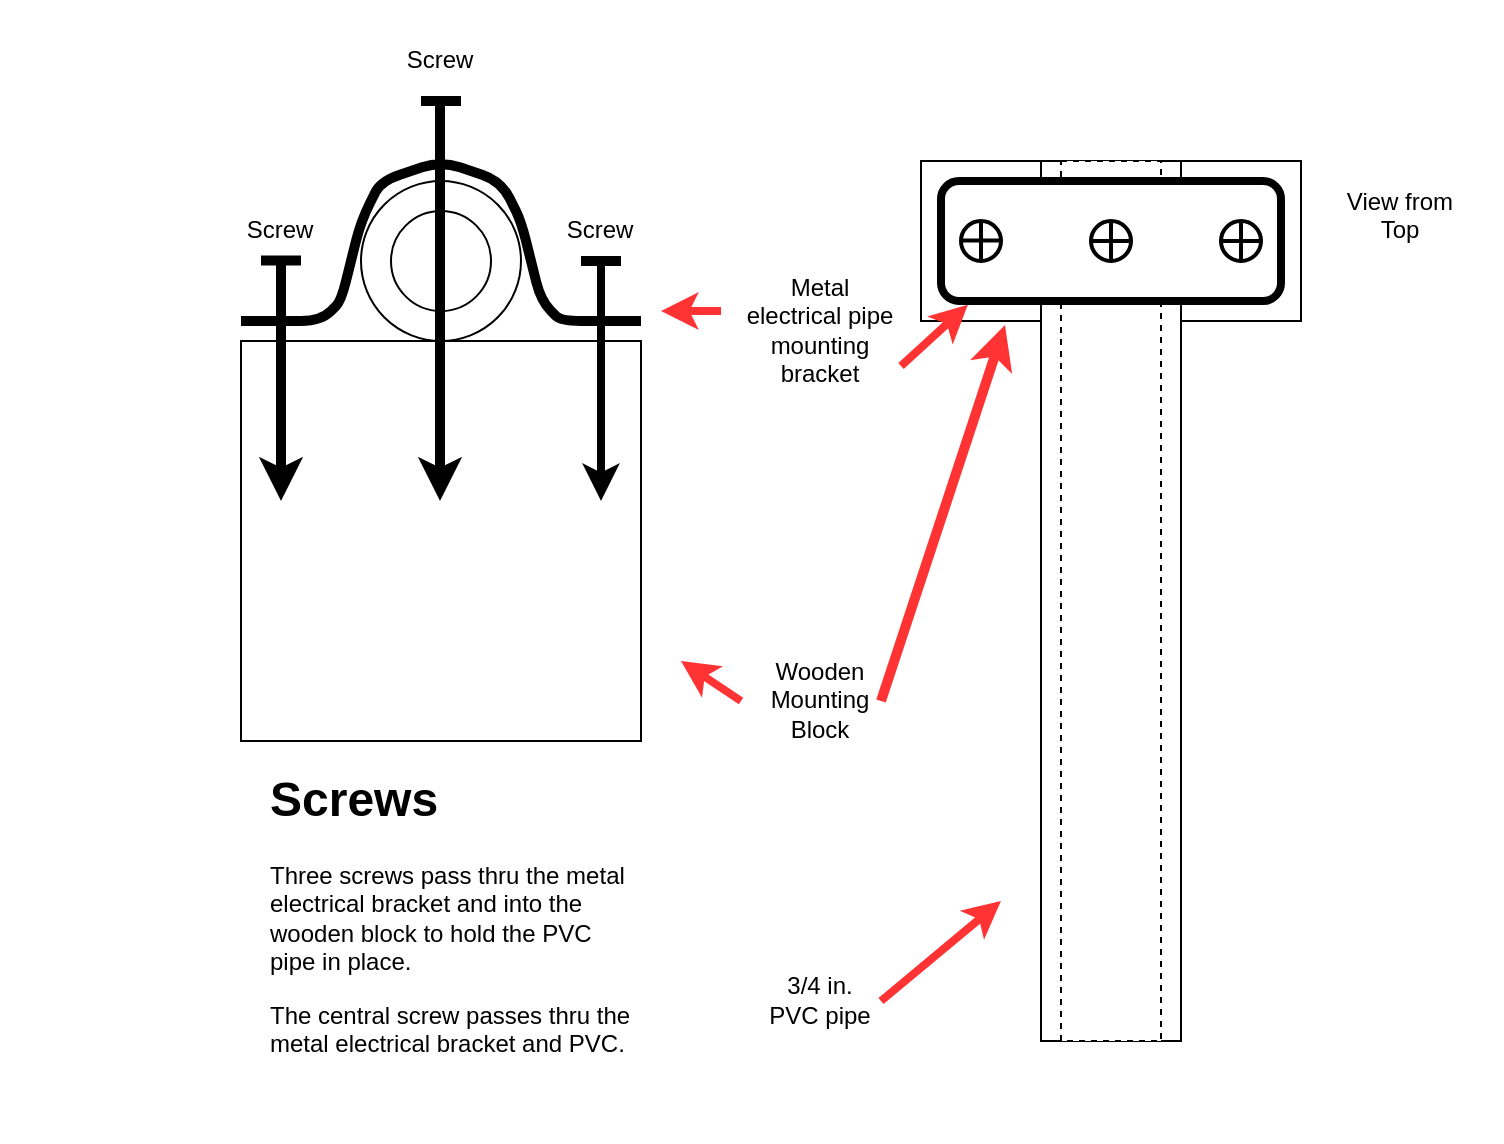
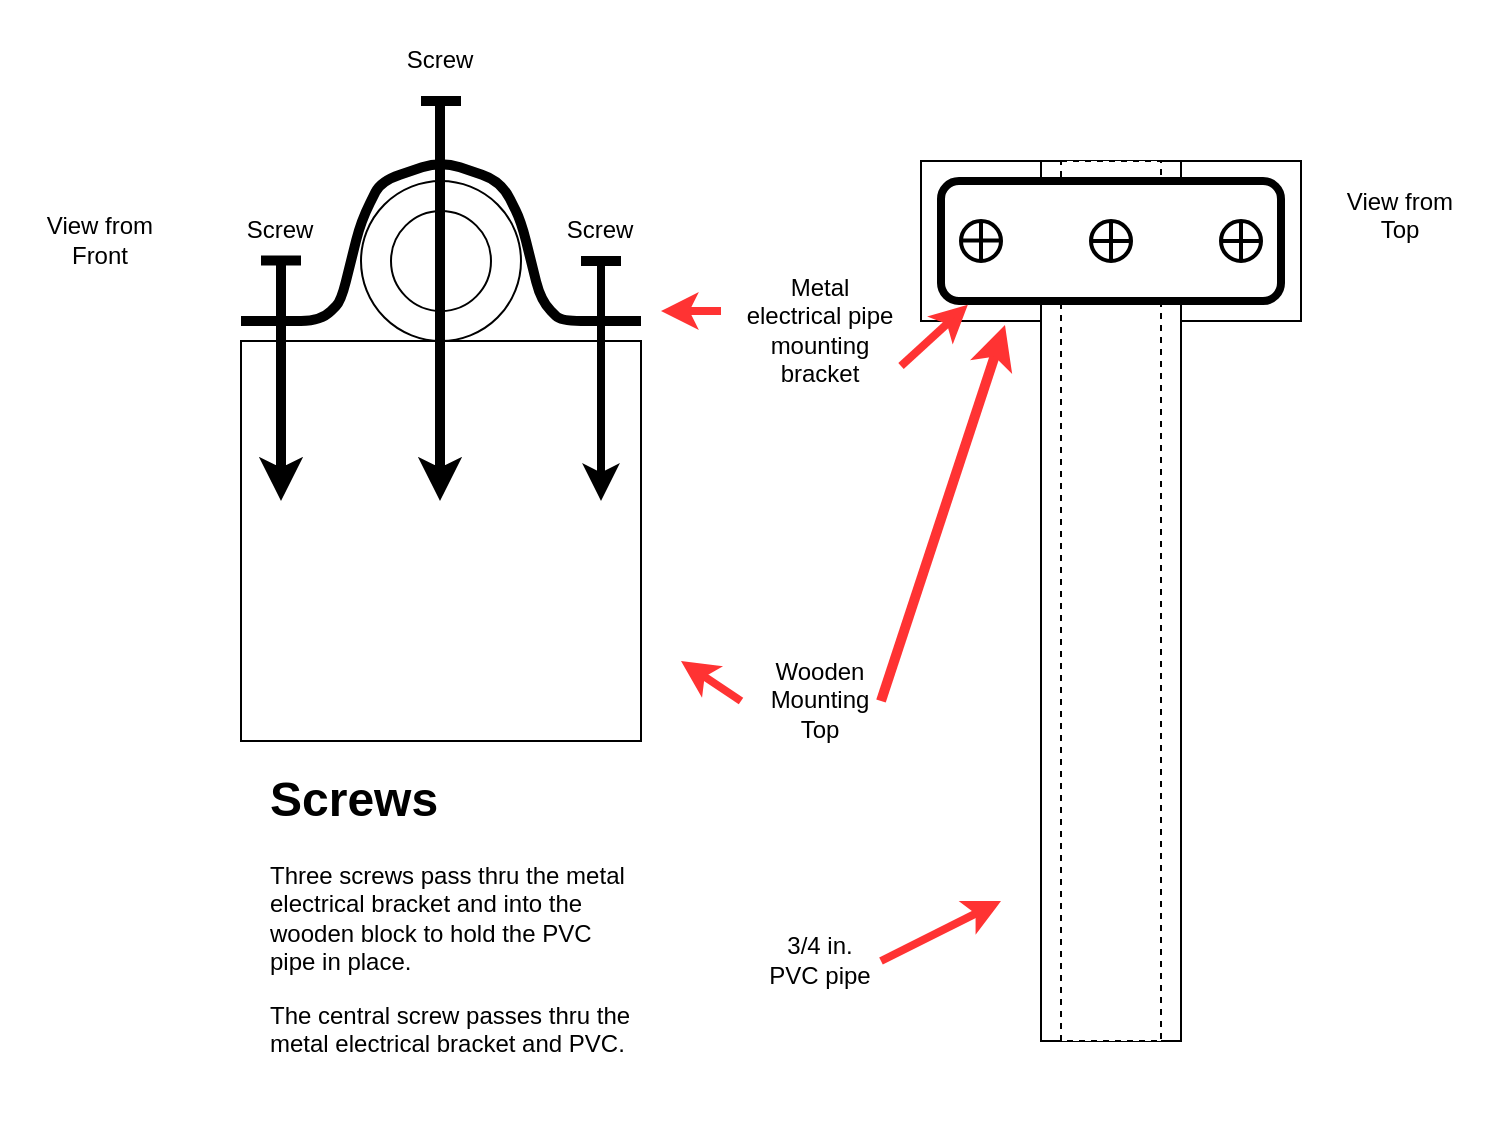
+ <mxCell id="33" value="View from Front" style="text;html=1;strokeColor=none;fillColor=none;align=center;verticalAlign=middle;whiteSpace=wrap;rounded=0;" vertex="1" parent="1"><mxGeometry x="20" y="95" width="60" height="50" as="geometry" /></mxCell>
- <mxCell id="15" value="&lt;div&gt;Wooden &lt;br&gt;&lt;/div&gt;&lt;div&gt;Mounting Block&lt;br&gt;&lt;/div&gt;" style="text;html=1;strokeColor=none;fillColor=none;align=center;verticalAlign=middle;whiteSpace=wrap;rounded=0;dashed=1;" vertex="1" parent="1"><mxGeometry x="380" y="330" width="60" height="40" as="geometry" /></mxCell>
+ <mxCell id="15" value="&lt;div&gt;Wooden &lt;br&gt;&lt;/div&gt;&lt;div&gt;Mounting Top&lt;br&gt;&lt;/div&gt;" style="text;html=1;strokeColor=none;fillColor=none;align=center;verticalAlign=middle;whiteSpace=wrap;rounded=0;dashed=1;" vertex="1" parent="1"><mxGeometry x="380" y="330" width="60" height="40" as="geometry" /></mxCell>
- <mxCell id="17" value="3/4 in. PVC pipe" style="text;html=1;strokeColor=none;fillColor=none;align=center;verticalAlign=middle;whiteSpace=wrap;rounded=0;dashed=1;" vertex="1" parent="1"><mxGeometry x="380" y="480" width="60" height="40" as="geometry" /></mxCell>
+ <mxCell id="17" value="3/4 in. PVC pipe" style="text;html=1;strokeColor=none;fillColor=none;align=center;verticalAlign=middle;whiteSpace=wrap;rounded=0;dashed=1;" vertex="1" parent="1"><mxGeometry x="380" y="460" width="60" height="40" as="geometry" /></mxCell>
